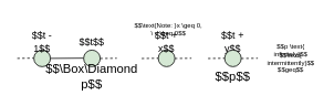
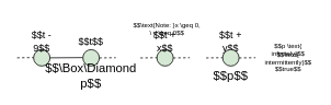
- <mxCell id="11" value="$$t - 1$$" style="text;html=1;strokeColor=none;fillColor=none;align=center;verticalAlign=middle;whiteSpace=wrap;rounded=0;" vertex="1" parent="1"><mxGeometry x="35" y="40" width="30" height="20" as="geometry" /></mxCell>
+ <mxCell id="11" value="$$t - 9$$" style="text;html=1;strokeColor=none;fillColor=none;align=center;verticalAlign=middle;whiteSpace=wrap;rounded=0;" vertex="1" parent="1"><mxGeometry x="35" y="40" width="30" height="20" as="geometry" /></mxCell>
- <mxCell id="22" value="$$geq$$" style="text;html=1;strokeColor=none;fillColor=none;align=center;verticalAlign=middle;whiteSpace=wrap;rounded=0;fontSize=8;" vertex="1" parent="1"><mxGeometry x="320" y="75" width="60" height="15" as="geometry" /></mxCell>
+ <mxCell id="22" value="$$true$$" style="text;html=1;strokeColor=none;fillColor=none;align=center;verticalAlign=middle;whiteSpace=wrap;rounded=0;fontSize=8;" vertex="1" parent="1"><mxGeometry x="320" y="75" width="60" height="15" as="geometry" /></mxCell>
